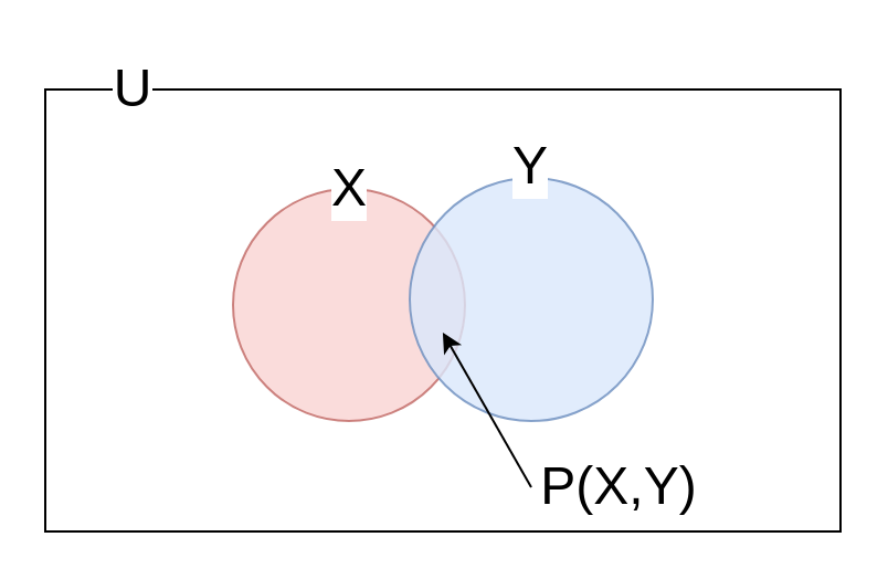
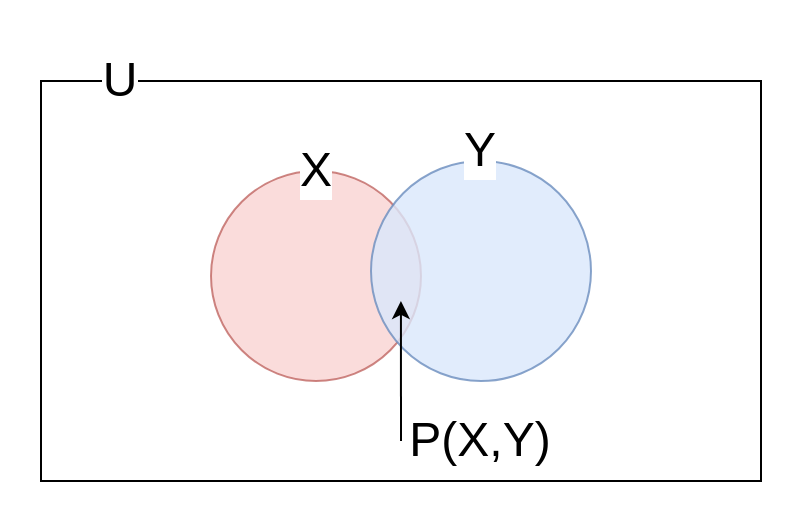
- <mxCell id="9" value="P(X,Y)" style="text;html=1;strokeColor=none;fillColor=none;align=center;verticalAlign=middle;whiteSpace=wrap;rounded=0;labelBackgroundColor=none;fontSize=24;opacity=80;" vertex="1" parent="1"><mxGeometry x="240" y="210" width="80" height="20" as="geometry" /></mxCell>
+ <mxCell id="9" value="P(X,Y)" style="text;html=1;strokeColor=none;fillColor=none;align=center;verticalAlign=middle;whiteSpace=wrap;rounded=0;labelBackgroundColor=none;fontSize=24;opacity=80;" vertex="1" parent="1"><mxGeometry x="200" y="210" width="80" height="20" as="geometry" /></mxCell>
